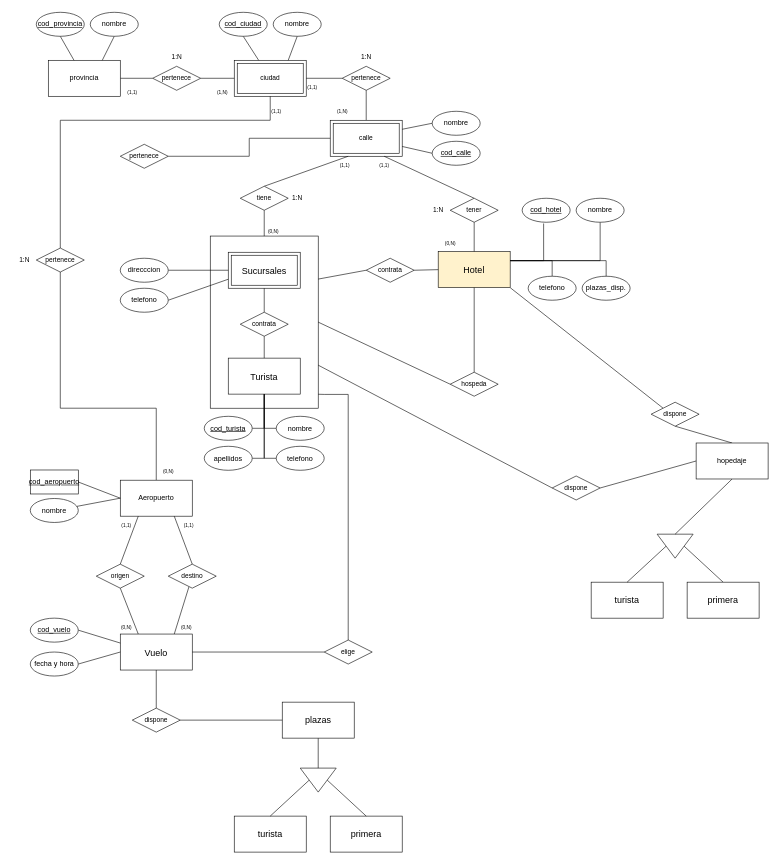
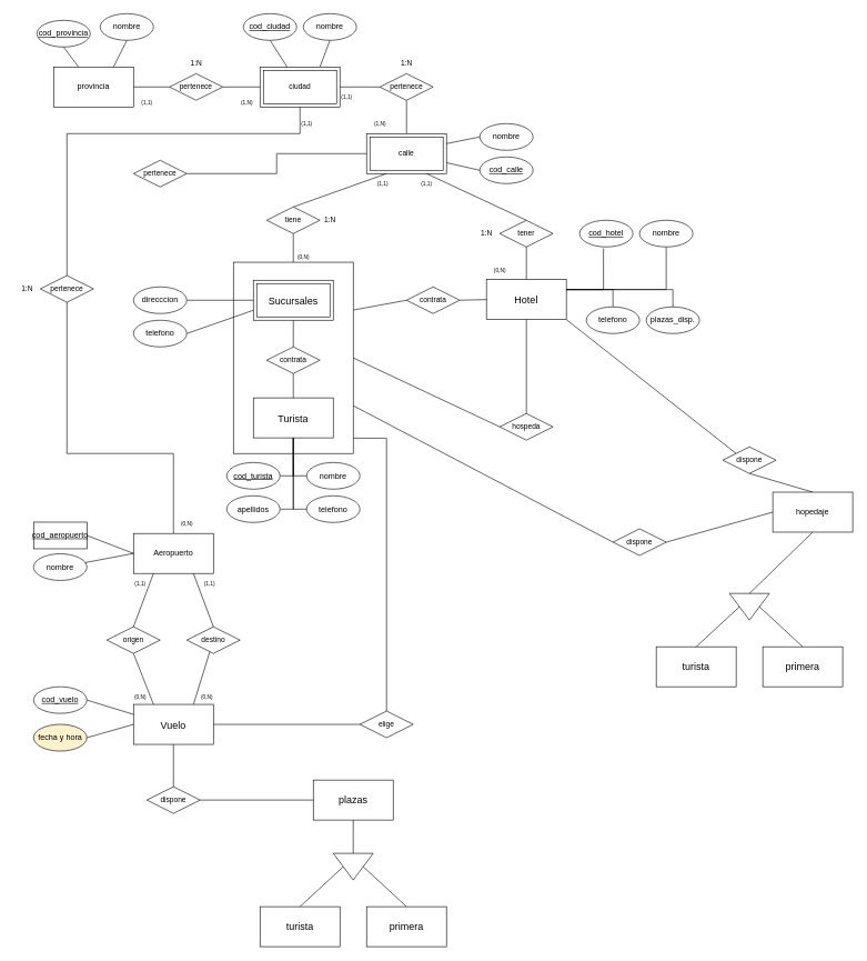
- <mxCell id="31" value="&lt;u&gt;cod_provincia&lt;/u&gt;" style="ellipse;whiteSpace=wrap;html=1;" parent="1" vertex="1"><mxGeometry x="60" y="20" width="80" height="40" as="geometry" /></mxCell>
+ <mxCell id="31" value="&lt;u&gt;cod_provincia&lt;/u&gt;" style="ellipse;whiteSpace=wrap;html=1;" parent="1" vertex="1"><mxGeometry x="55" y="30" width="80" height="40" as="geometry" /></mxCell>
- <mxCell id="5" value="&lt;font style=&quot;font-size: 15px;&quot;&gt;Hotel&lt;/font&gt;" style="rounded=0;whiteSpace=wrap;html=1;fillColor=#fff2cc;" parent="1" vertex="1"><mxGeometry x="730" y="419" width="120" height="60" as="geometry" /></mxCell>
+ <mxCell id="5" value="&lt;font style=&quot;font-size: 15px;&quot;&gt;Hotel&lt;/font&gt;" style="rounded=0;whiteSpace=wrap;html=1;" parent="1" vertex="1"><mxGeometry x="730" y="419" width="120" height="60" as="geometry" /></mxCell>
- <mxCell id="42" value="fecha y hora" style="ellipse;whiteSpace=wrap;html=1;" parent="1" vertex="1"><mxGeometry x="50" y="1086.5" width="80" height="40" as="geometry" /></mxCell>
+ <mxCell id="42" value="fecha y hora" style="ellipse;whiteSpace=wrap;html=1;fillColor=#fff2cc;" parent="1" vertex="1"><mxGeometry x="50" y="1086.5" width="80" height="40" as="geometry" /></mxCell>
